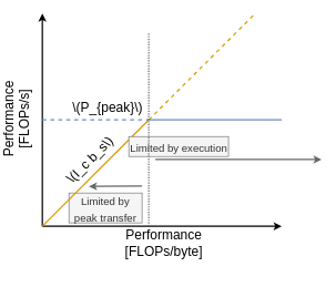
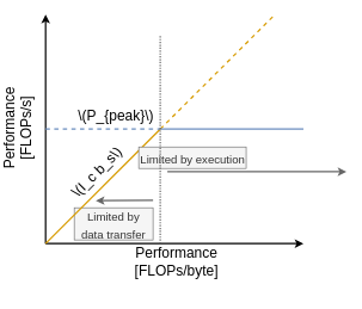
- <mxCell id="3" value="&lt;font style=&quot;font-size: 16px&quot;&gt;Limited by &lt;br&gt;peak transfer&lt;/font&gt;" style="text;html=1;strokeColor=#666666;fillColor=#f5f5f5;align=center;verticalAlign=middle;whiteSpace=wrap;rounded=0;fontSize=20;fontColor=#333333;" parent="2" vertex="1"><mxGeometry x="40" y="270" width="110" height="45" as="geometry" /></mxCell>
+ <mxCell id="3" value="&lt;font style=&quot;font-size: 16px&quot;&gt;Limited by &lt;br&gt;data transfer&lt;/font&gt;" style="text;html=1;strokeColor=#666666;fillColor=#f5f5f5;align=center;verticalAlign=middle;whiteSpace=wrap;rounded=0;fontSize=20;fontColor=#333333;" parent="2" vertex="1"><mxGeometry x="40" y="270" width="110" height="45" as="geometry" /></mxCell>
